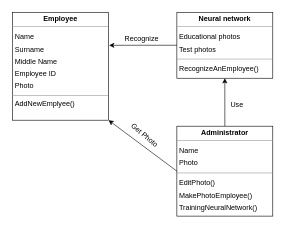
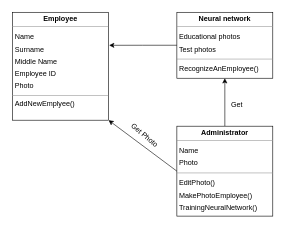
- <mxCell id="10" value="Recognize" style="text;html=1;align=center;verticalAlign=middle;resizable=0;points=[];autosize=1;strokeColor=none;fillColor=none;" vertex="1" parent="1"><mxGeometry x="195" y="50" width="80" height="30" as="geometry" /></mxCell>
- <mxCell id="7" value="Use" style="text;html=1;align=center;verticalAlign=middle;resizable=0;points=[];autosize=1;strokeColor=none;fillColor=none;" vertex="1" parent="1"><mxGeometry x="374" y="160" width="40" height="30" as="geometry" /></mxCell>
+ <mxCell id="7" value="Get" style="text;html=1;align=center;verticalAlign=middle;resizable=0;points=[];autosize=1;strokeColor=none;fillColor=none;" vertex="1" parent="1"><mxGeometry x="374" y="160" width="40" height="30" as="geometry" /></mxCell>
